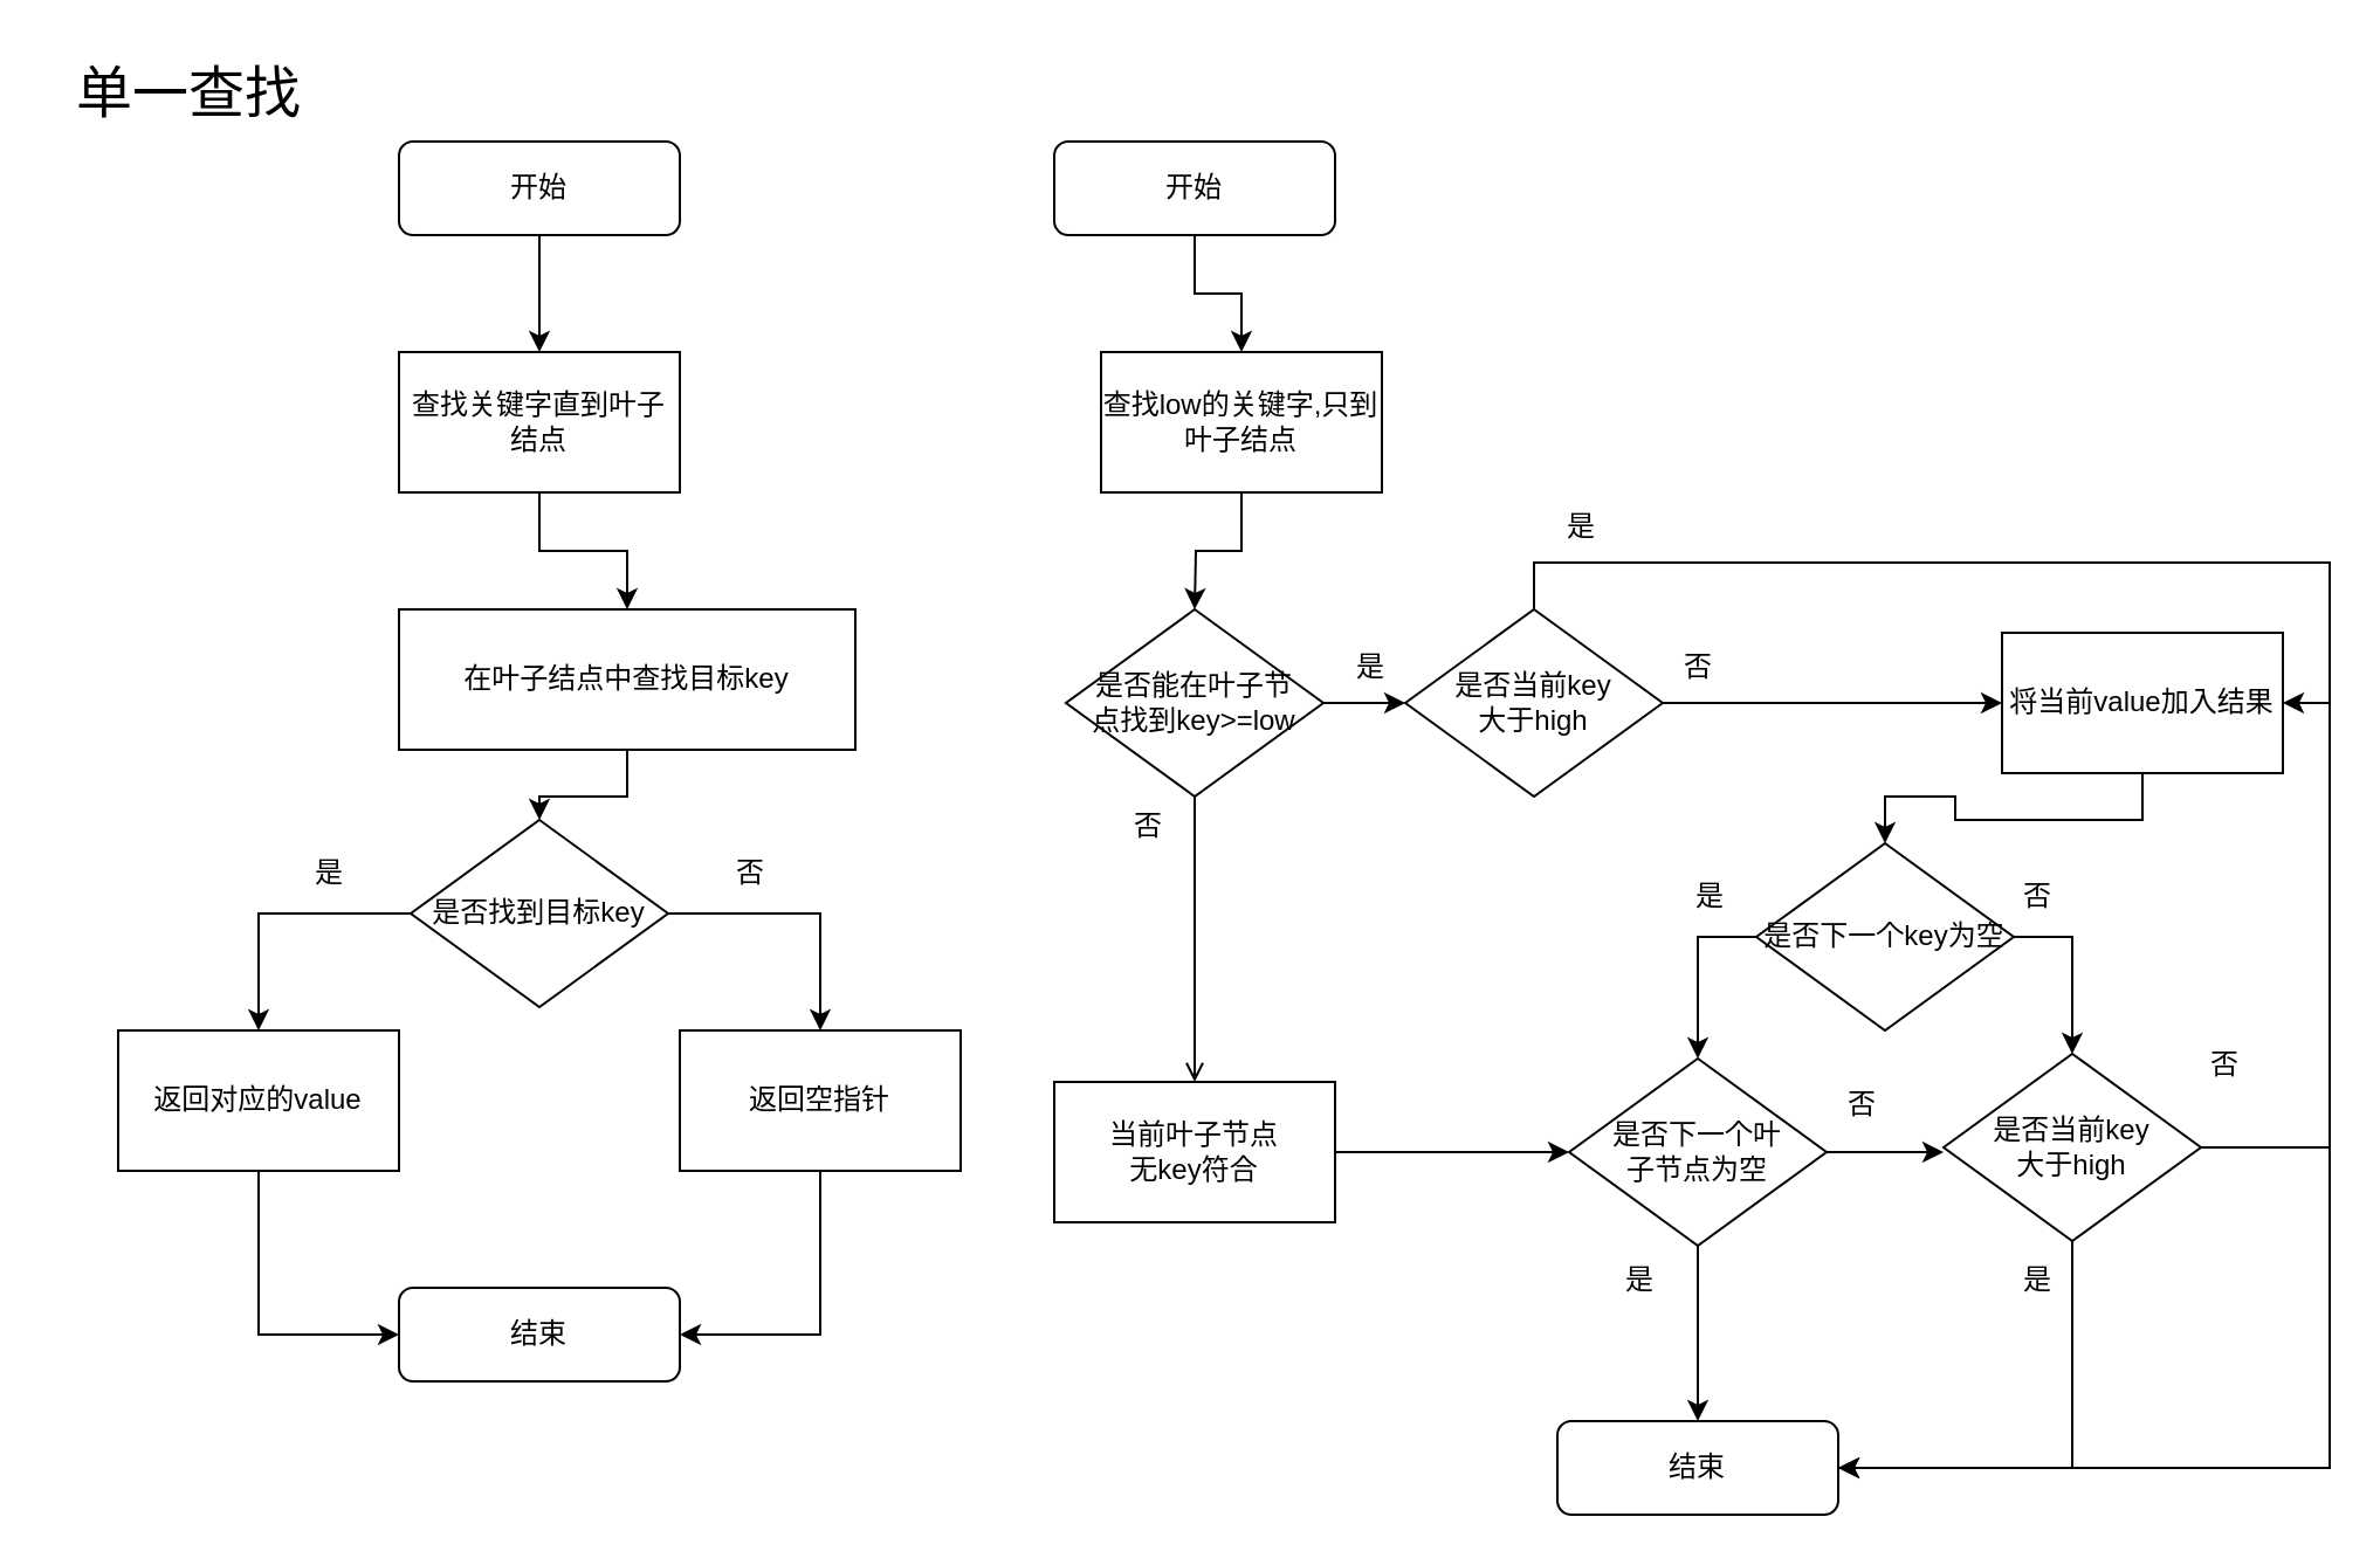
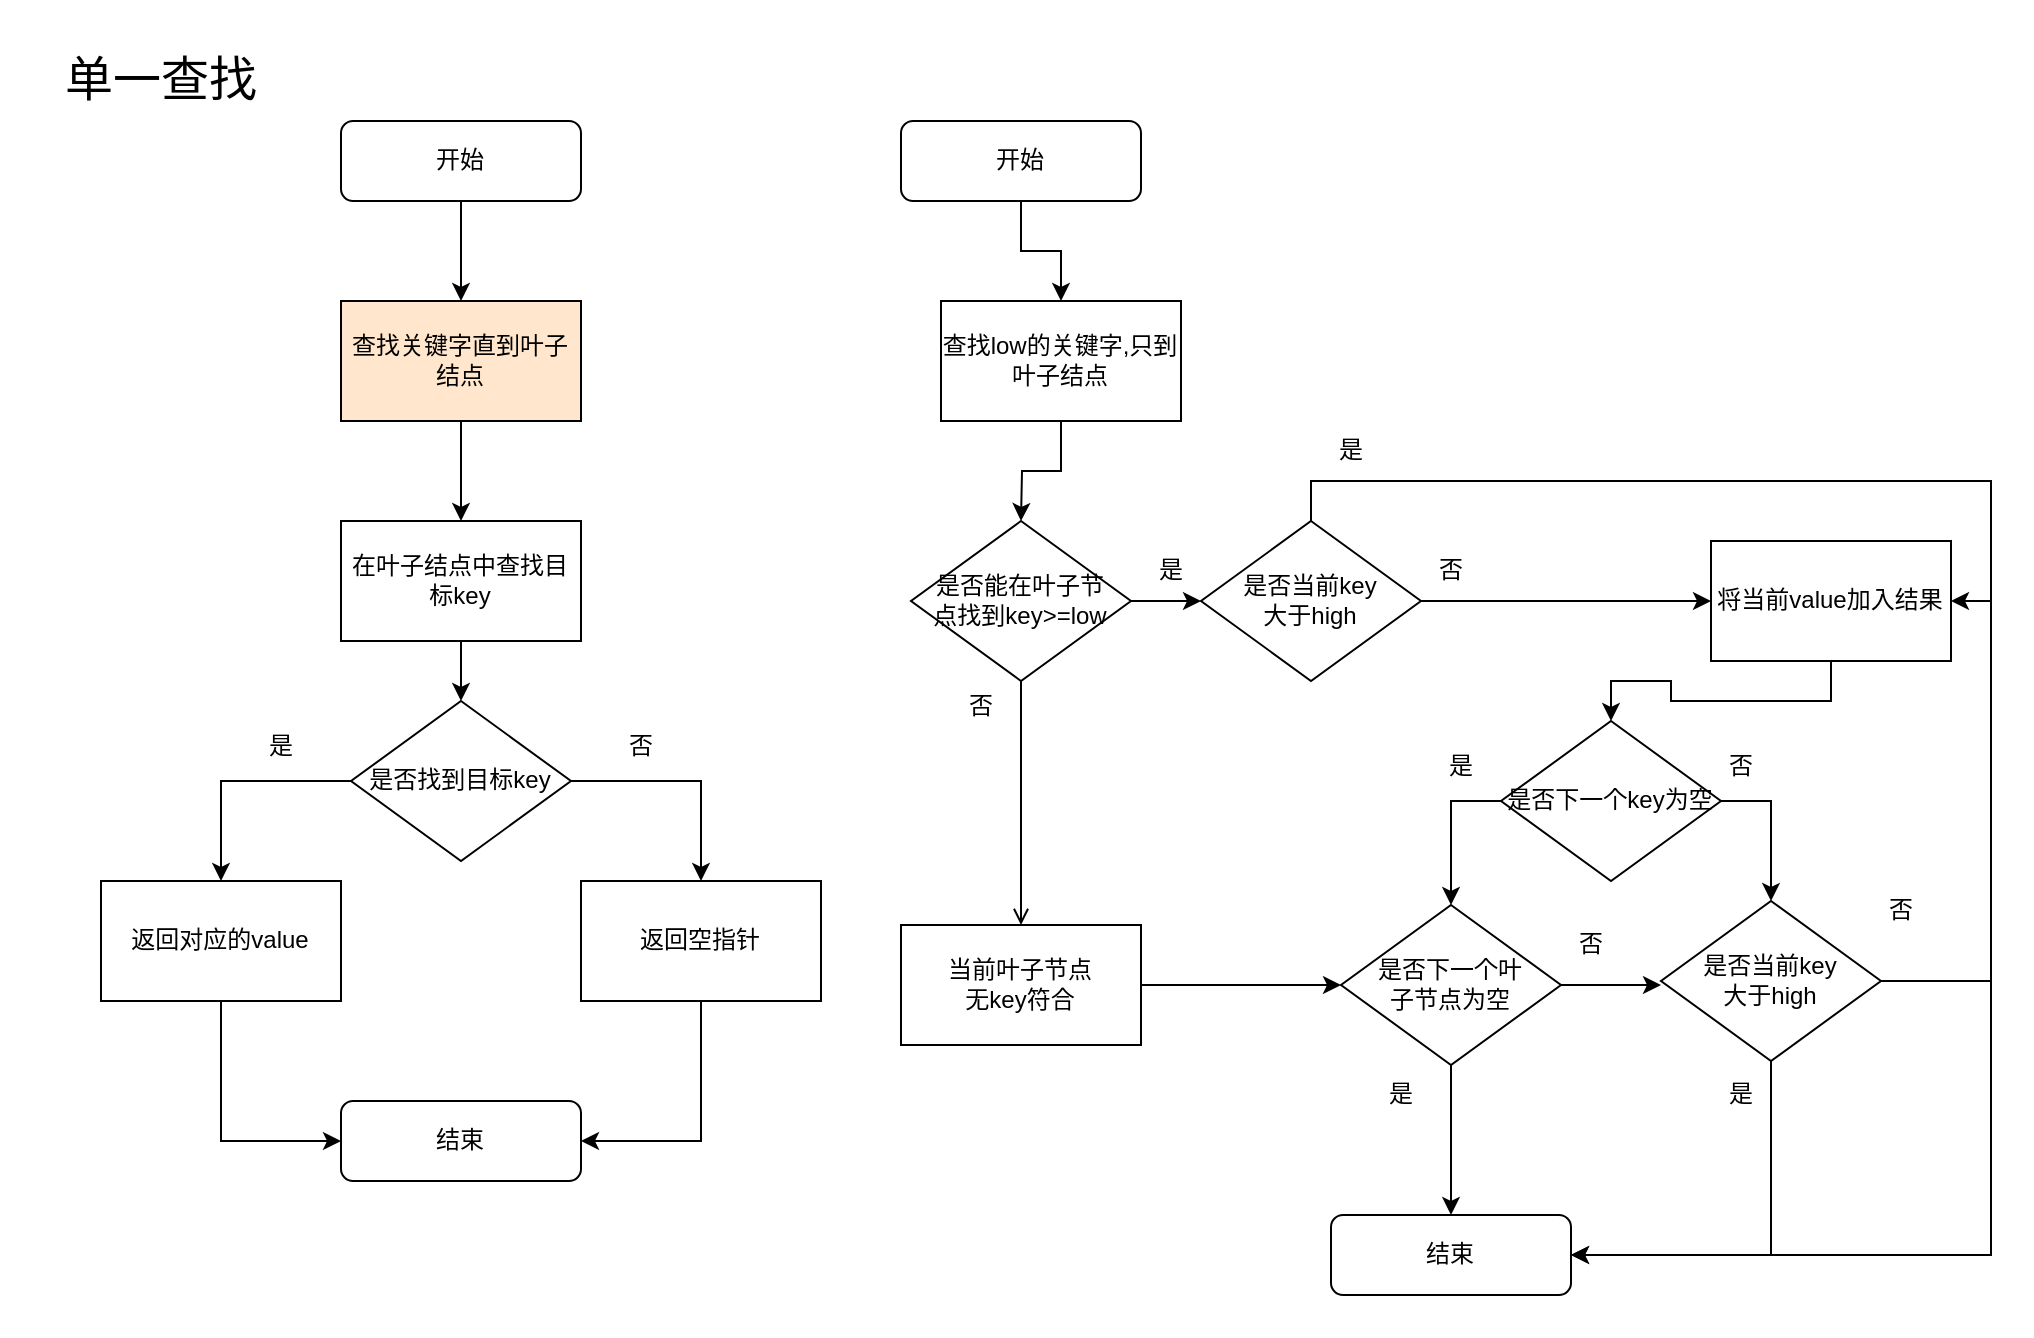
- <mxCell id="5" value="查找关键字直到叶子结点" style="rounded=0;whiteSpace=wrap;html=1;" vertex="1" parent="1"><mxGeometry x="170" y="150" width="120" height="60" as="geometry" /></mxCell>
+ <mxCell id="5" value="查找关键字直到叶子结点" style="rounded=0;whiteSpace=wrap;html=1;fillColor=#ffe6cc;" vertex="1" parent="1"><mxGeometry x="170" y="150" width="120" height="60" as="geometry" /></mxCell>
- <mxCell id="10" value="在叶子结点中查找目标key" style="rounded=0;whiteSpace=wrap;html=1;" vertex="1" parent="1"><mxGeometry x="170" y="260" width="195" height="60" as="geometry" /></mxCell>
+ <mxCell id="10" value="在叶子结点中查找目标key" style="rounded=0;whiteSpace=wrap;html=1;" vertex="1" parent="1"><mxGeometry x="170" y="260" width="120" height="60" as="geometry" /></mxCell>
